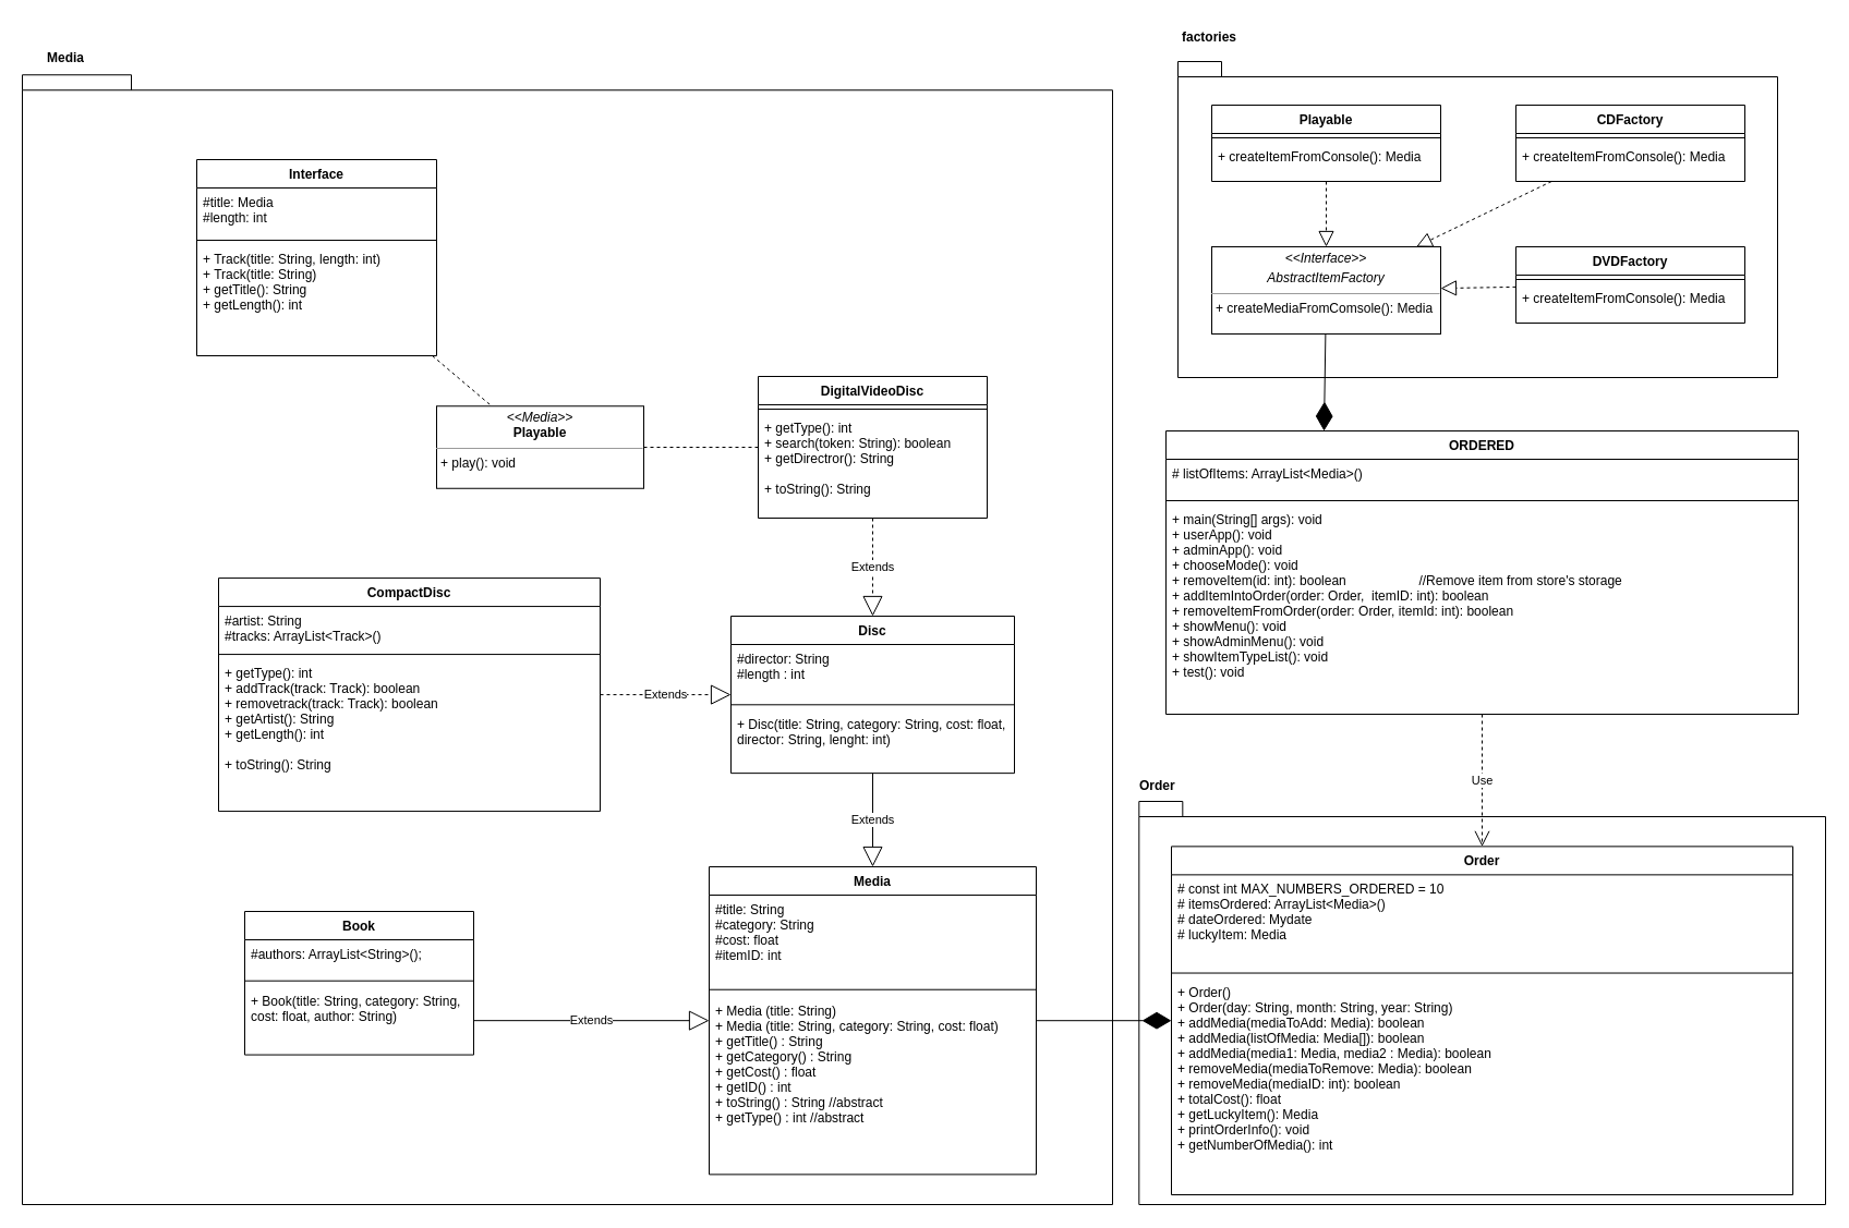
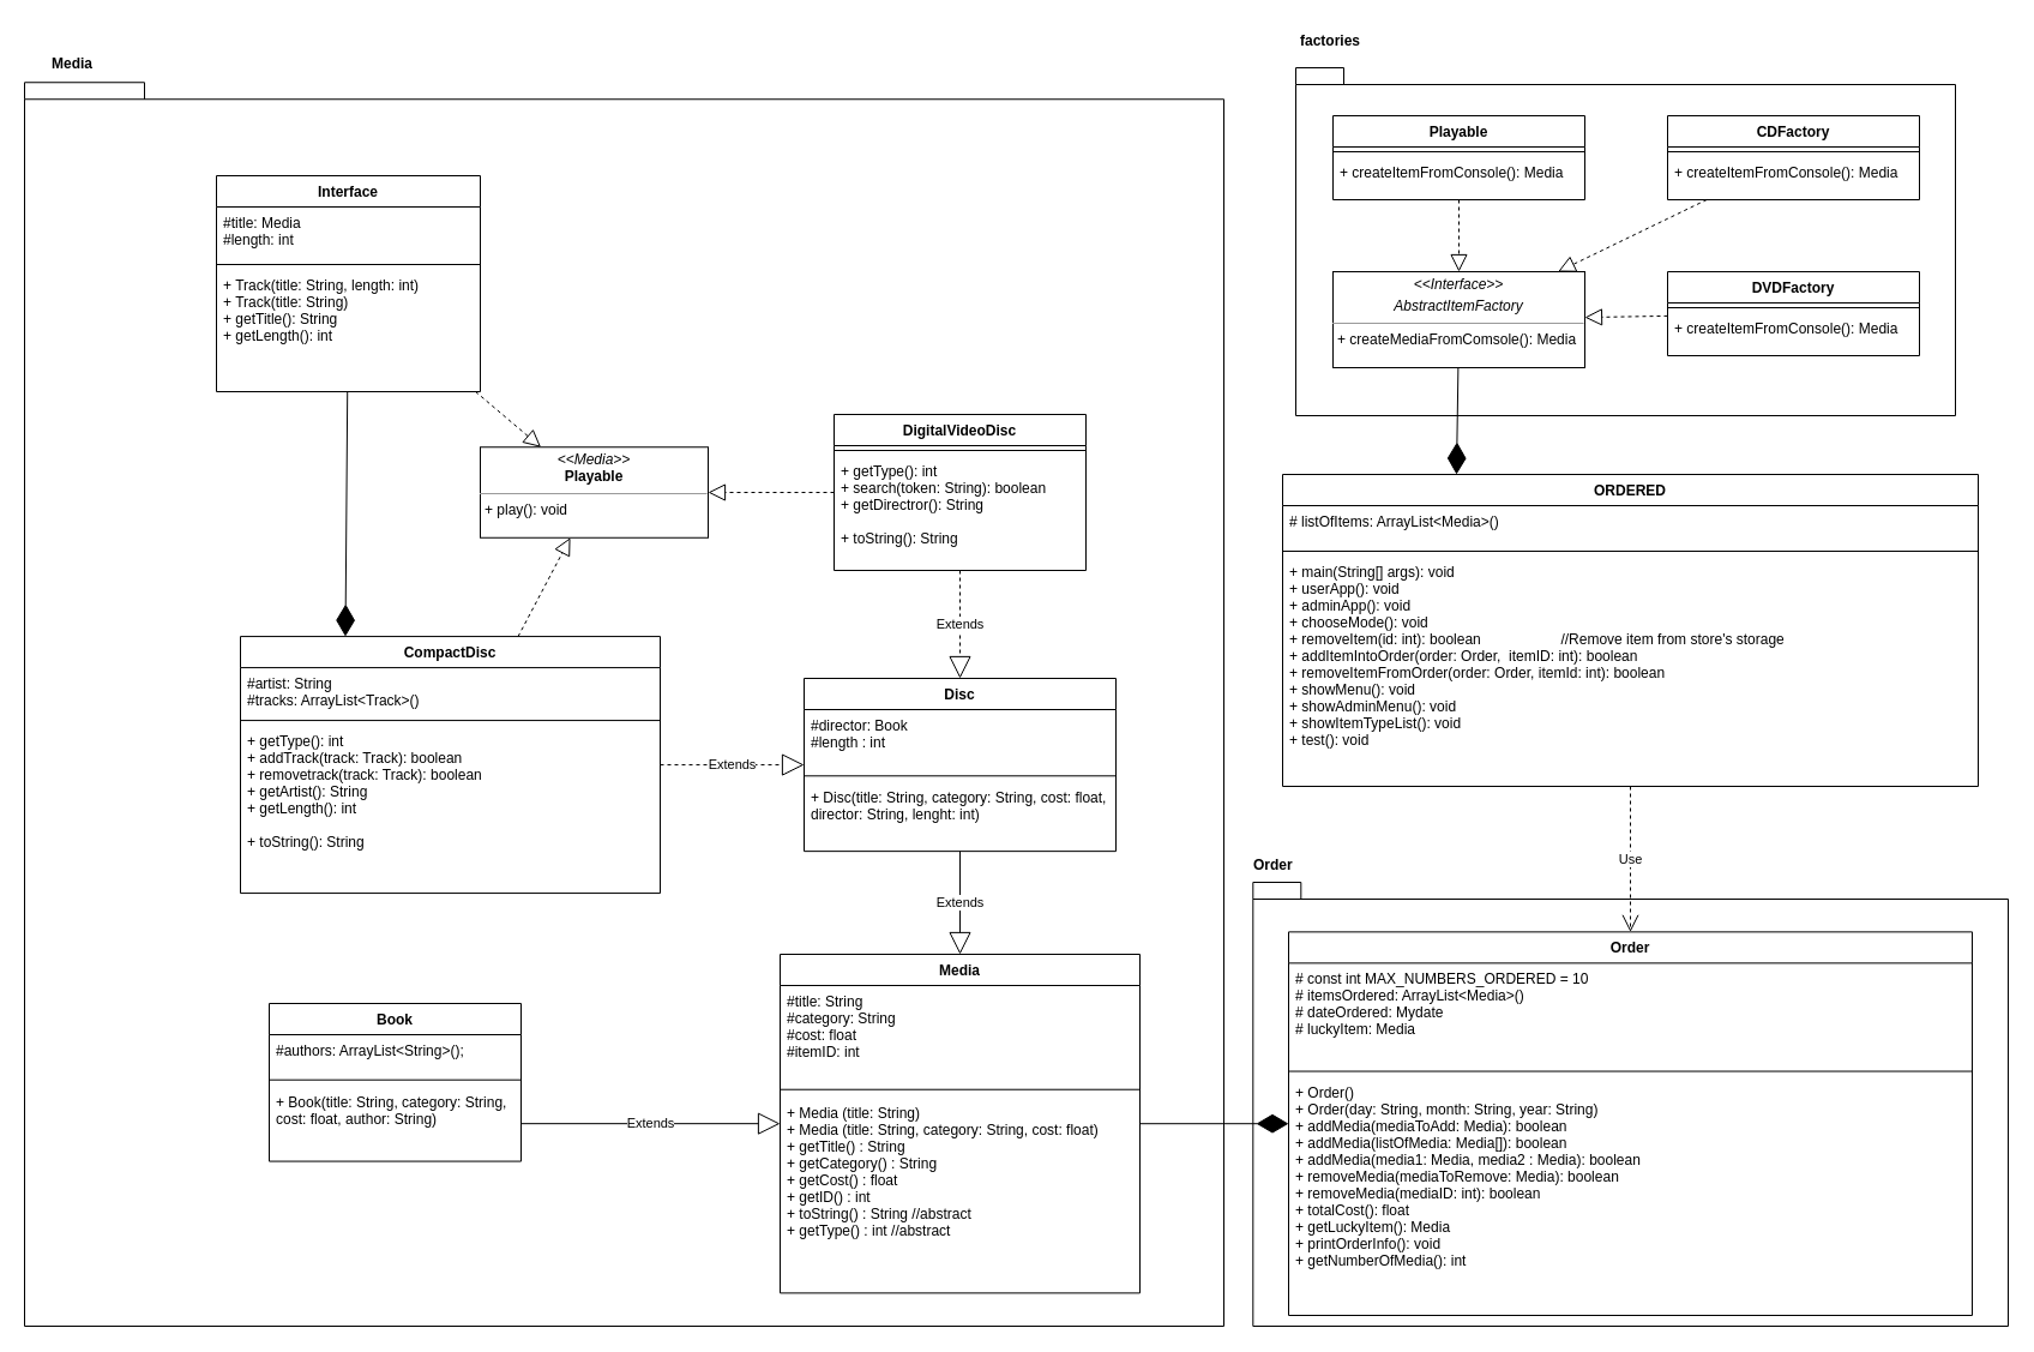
- <mxCell id="26" value="" style="endArrow=none;dashed=1;endFill=0;endSize=12;html=1;" parent="2" source="27" target="23" edge="1"><mxGeometry width="160" relative="1" as="geometry"><mxPoint x="430" y="350" as="sourcePoint" /><mxPoint x="590" y="350" as="targetPoint" /></mxGeometry></mxCell>
+ <mxCell id="26" value="" style="endArrow=block;dashed=1;endFill=0;endSize=12;html=1;" parent="2" source="27" target="23" edge="1"><mxGeometry width="160" relative="1" as="geometry"><mxPoint x="430" y="350" as="sourcePoint" /><mxPoint x="590" y="350" as="targetPoint" /></mxGeometry></mxCell>
- <mxCell id="36" value="" style="endArrow=none;dashed=1;endFill=0;endSize=12;html=1;" parent="2" source="32" target="23" edge="1"><mxGeometry width="160" relative="1" as="geometry"><mxPoint x="430" y="420" as="sourcePoint" /><mxPoint x="590" y="420" as="targetPoint" /></mxGeometry></mxCell>
+ <mxCell id="36" value="" style="endArrow=block;dashed=1;endFill=0;endSize=12;html=1;" parent="2" source="32" target="23" edge="1"><mxGeometry width="160" relative="1" as="geometry"><mxPoint x="430" y="420" as="sourcePoint" /><mxPoint x="590" y="420" as="targetPoint" /></mxGeometry></mxCell>
+ <mxCell id="31" value="" style="endArrow=diamondThin;endFill=1;endSize=24;html=1;entryX=0.25;entryY=0;entryDx=0;entryDy=0;" parent="2" source="27" target="19" edge="1"><mxGeometry width="160" relative="1" as="geometry"><mxPoint x="430" y="350" as="sourcePoint" /><mxPoint x="590" y="350" as="targetPoint" /></mxGeometry></mxCell>
+ <mxCell id="24" value="" style="endArrow=block;dashed=1;endFill=0;endSize=12;html=1;" parent="2" source="19" target="23" edge="1"><mxGeometry width="160" relative="1" as="geometry"><mxPoint x="200" y="300" as="sourcePoint" /><mxPoint x="360" y="300" as="targetPoint" /></mxGeometry></mxCell>
- <mxCell id="10" value="#director: String&#10;#length : int" style="text;strokeColor=none;fillColor=none;align=left;verticalAlign=top;spacingLeft=4;spacingRight=4;overflow=hidden;rotatable=0;points=[[0,0.5],[1,0.5]];portConstraint=eastwest;" parent="9" vertex="1"><mxGeometry y="26" width="260" height="50.271" as="geometry" /></mxCell>
+ <mxCell id="10" value="#director: Book&#10;#length : int" style="text;strokeColor=none;fillColor=none;align=left;verticalAlign=top;spacingLeft=4;spacingRight=4;overflow=hidden;rotatable=0;points=[[0,0.5],[1,0.5]];portConstraint=eastwest;" parent="9" vertex="1"><mxGeometry y="26" width="260" height="50.271" as="geometry" /></mxCell>
